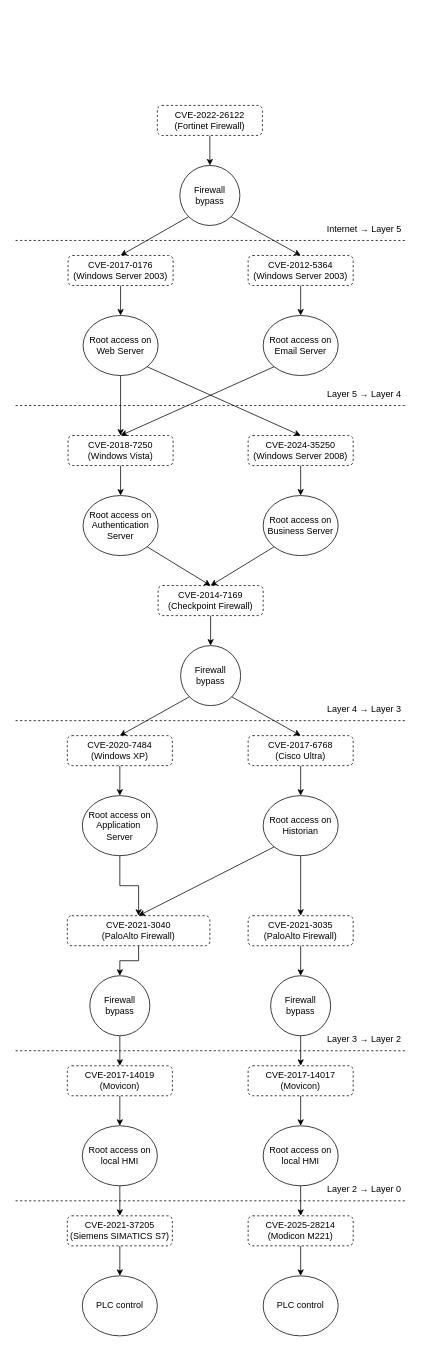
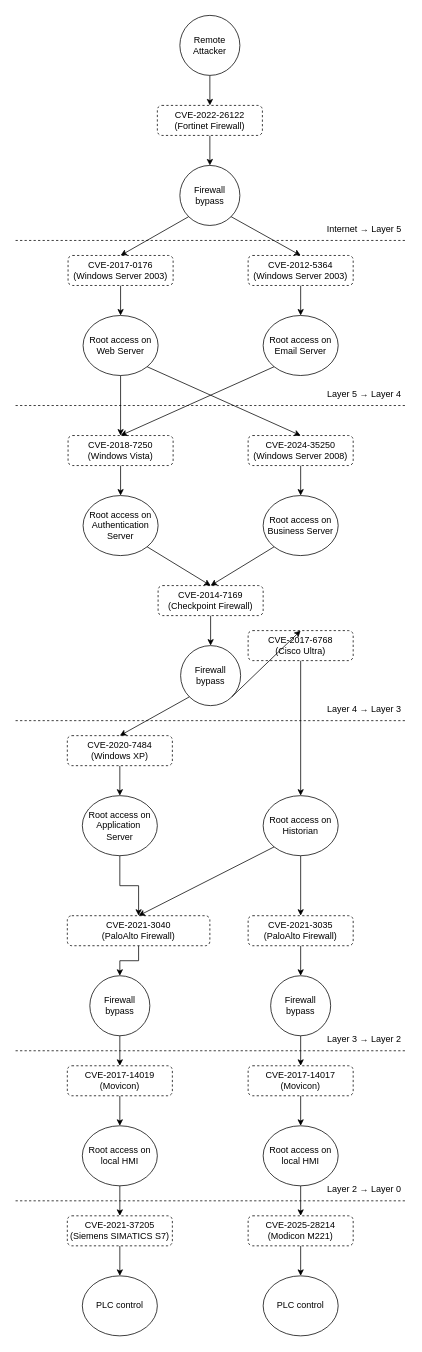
+ <mxCell id="3" value="Remote Attacker" style="ellipse;whiteSpace=wrap;html=1;" vertex="1" parent="1"><mxGeometry x="239" y="20" width="80" height="80" as="geometry" /></mxCell>
+ <mxCell id="2" style="edgeStyle=orthogonalEdgeStyle;rounded=0;orthogonalLoop=1;jettySize=auto;html=1;exitX=0.5;exitY=1;exitDx=0;exitDy=0;entryX=0.5;entryY=0;entryDx=0;entryDy=0;" edge="1" parent="1" source="3" target="5"><mxGeometry relative="1" as="geometry" /></mxCell>
- <mxCell id="26" value="CVE-2017-6768&lt;div&gt;(Cisco Ultra)&lt;/div&gt;" style="rounded=1;whiteSpace=wrap;html=1;dashed=1;" vertex="1" parent="1"><mxGeometry x="330" y="980" width="140" height="40" as="geometry" /></mxCell>
+ <mxCell id="26" value="CVE-2017-6768&lt;div&gt;(Cisco Ultra)&lt;/div&gt;" style="rounded=1;whiteSpace=wrap;html=1;dashed=1;" vertex="1" parent="1"><mxGeometry x="330" y="840" width="140" height="40" as="geometry" /></mxCell>
